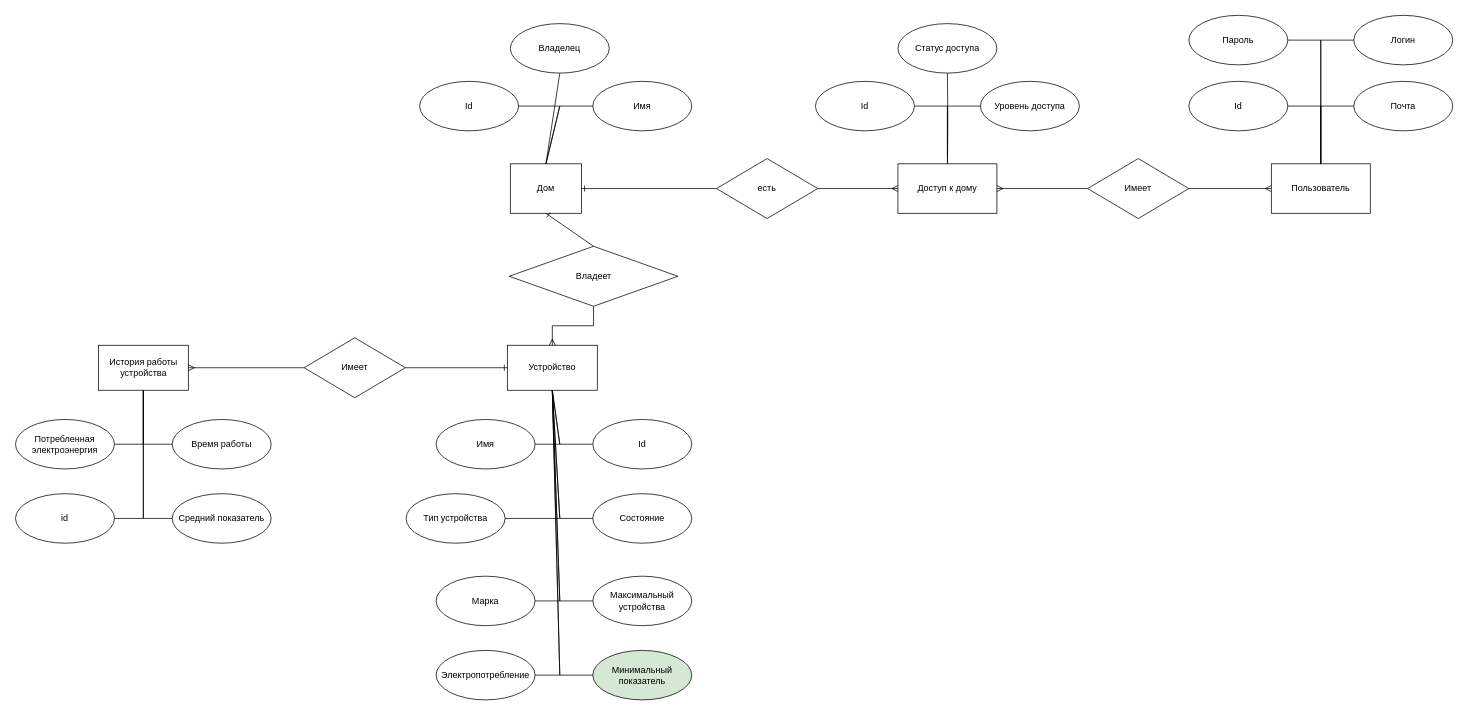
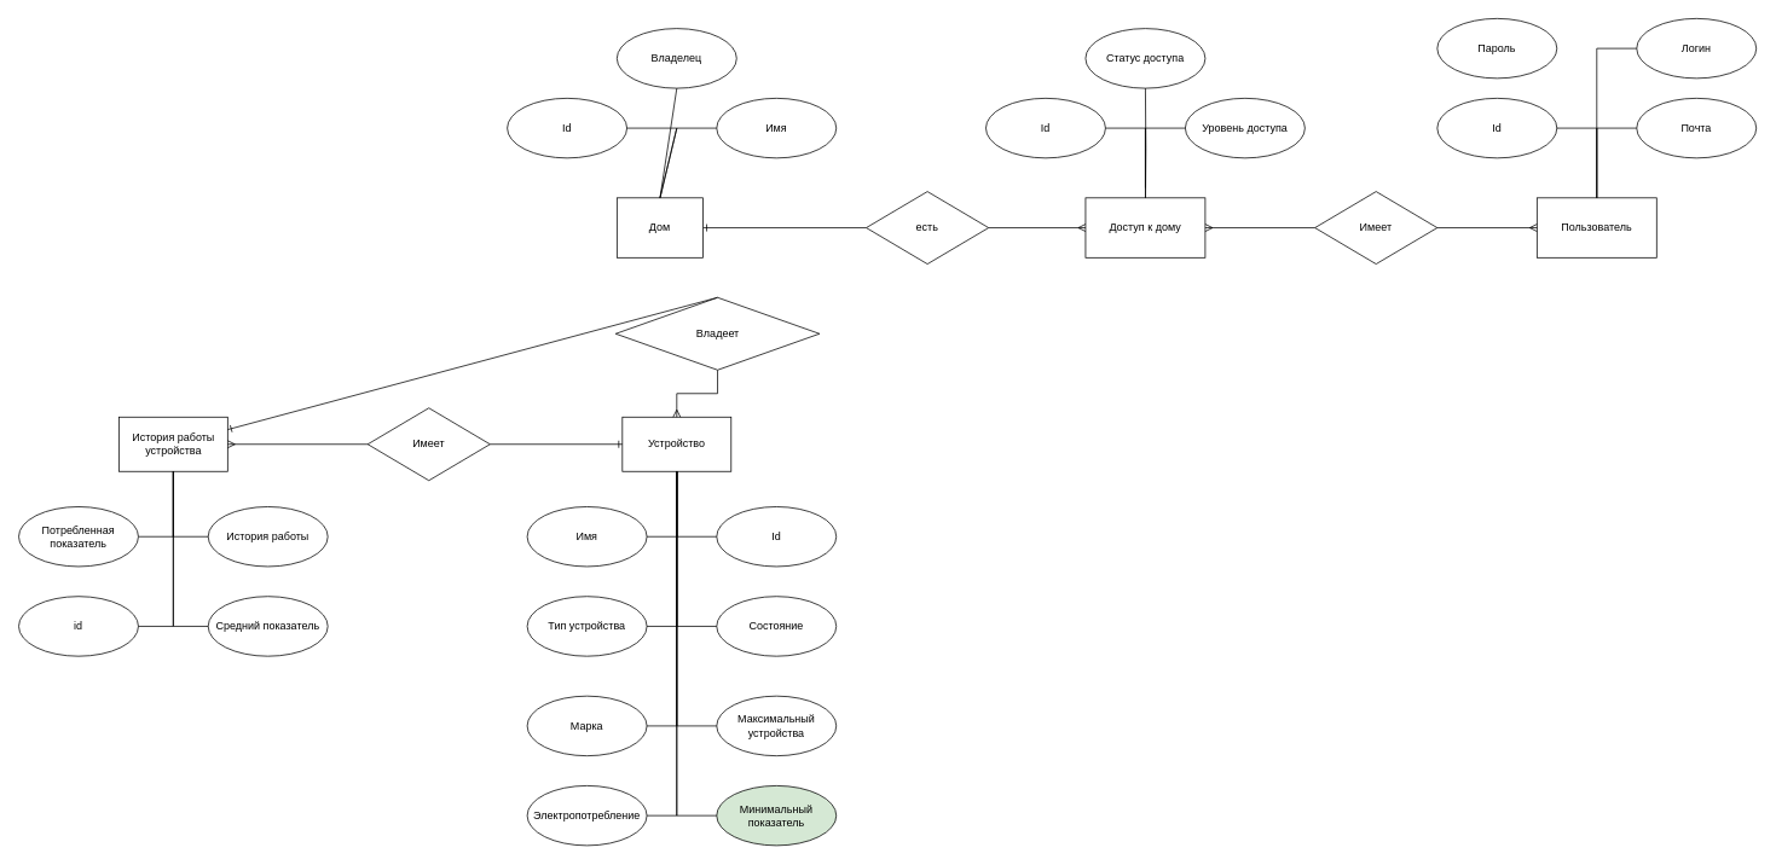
- <mxCell id="8" value="" style="endArrow=none;html=1;rounded=0;exitX=0.5;exitY=0;exitDx=0;exitDy=0;entryX=1;entryY=0.5;entryDx=0;entryDy=0;" parent="1" source="2" target="3" edge="1"><mxGeometry width="50" height="50" relative="1" as="geometry"><mxPoint x="2025" y="301" as="sourcePoint" /><mxPoint x="2075" y="251" as="targetPoint" /><Array as="points"><mxPoint x="1761" y="53" /></Array></mxGeometry></mxCell>
- <mxCell id="57" value="" style="endArrow=ERone;html=1;rounded=0;entryX=0.5;entryY=1;entryDx=0;entryDy=0;exitX=0.5;exitY=0;exitDx=0;exitDy=0;startArrow=none;startFill=0;endFill=0;" edge="1" parent="1" source="28" target="50"><mxGeometry width="50" height="50" relative="1" as="geometry"><mxPoint x="647" y="543" as="sourcePoint" /><mxPoint x="697" y="493" as="targetPoint" /></mxGeometry></mxCell>
+ <mxCell id="57" value="" style="endArrow=ERone;html=1;rounded=0;exitX=0.5;exitY=0;exitDx=0;exitDy=0;startArrow=none;startFill=0;endFill=0;" edge="1" parent="1" source="28" target="41"><mxGeometry width="50" height="50" relative="1" as="geometry"><mxPoint x="647" y="543" as="sourcePoint" /><mxPoint x="697" y="493" as="targetPoint" /></mxGeometry></mxCell>
- <mxCell id="22" value="Устройство" style="rounded=0;whiteSpace=wrap;html=1;" vertex="1" parent="1"><mxGeometry x="676" y="460" width="120" height="60" as="geometry" /></mxCell>
+ <mxCell id="22" value="Устройство" style="rounded=0;whiteSpace=wrap;html=1;" vertex="1" parent="1"><mxGeometry x="686" y="460" width="120" height="60" as="geometry" /></mxCell>
- <mxCell id="58" value="Потребленная электроэнергия" style="ellipse;whiteSpace=wrap;html=1;" vertex="1" parent="1"><mxGeometry x="20" y="559" width="132" height="66" as="geometry" /></mxCell>
+ <mxCell id="58" value="Потребленная показатель" style="ellipse;whiteSpace=wrap;html=1;" vertex="1" parent="1"><mxGeometry x="20" y="559" width="132" height="66" as="geometry" /></mxCell>
- <mxCell id="42" value="Время работы" style="ellipse;whiteSpace=wrap;html=1;" vertex="1" parent="1"><mxGeometry x="229" y="559" width="132" height="66" as="geometry" /></mxCell>
+ <mxCell id="42" value="История работы" style="ellipse;whiteSpace=wrap;html=1;" vertex="1" parent="1"><mxGeometry x="229" y="559" width="132" height="66" as="geometry" /></mxCell>
- <mxCell id="29" value="Тип устройства" style="ellipse;whiteSpace=wrap;html=1;" vertex="1" parent="1"><mxGeometry x="541" y="658" width="132" height="66" as="geometry" /></mxCell>
+ <mxCell id="29" value="Тип устройства" style="ellipse;whiteSpace=wrap;html=1;" vertex="1" parent="1"><mxGeometry x="581" y="658" width="132" height="66" as="geometry" /></mxCell>
